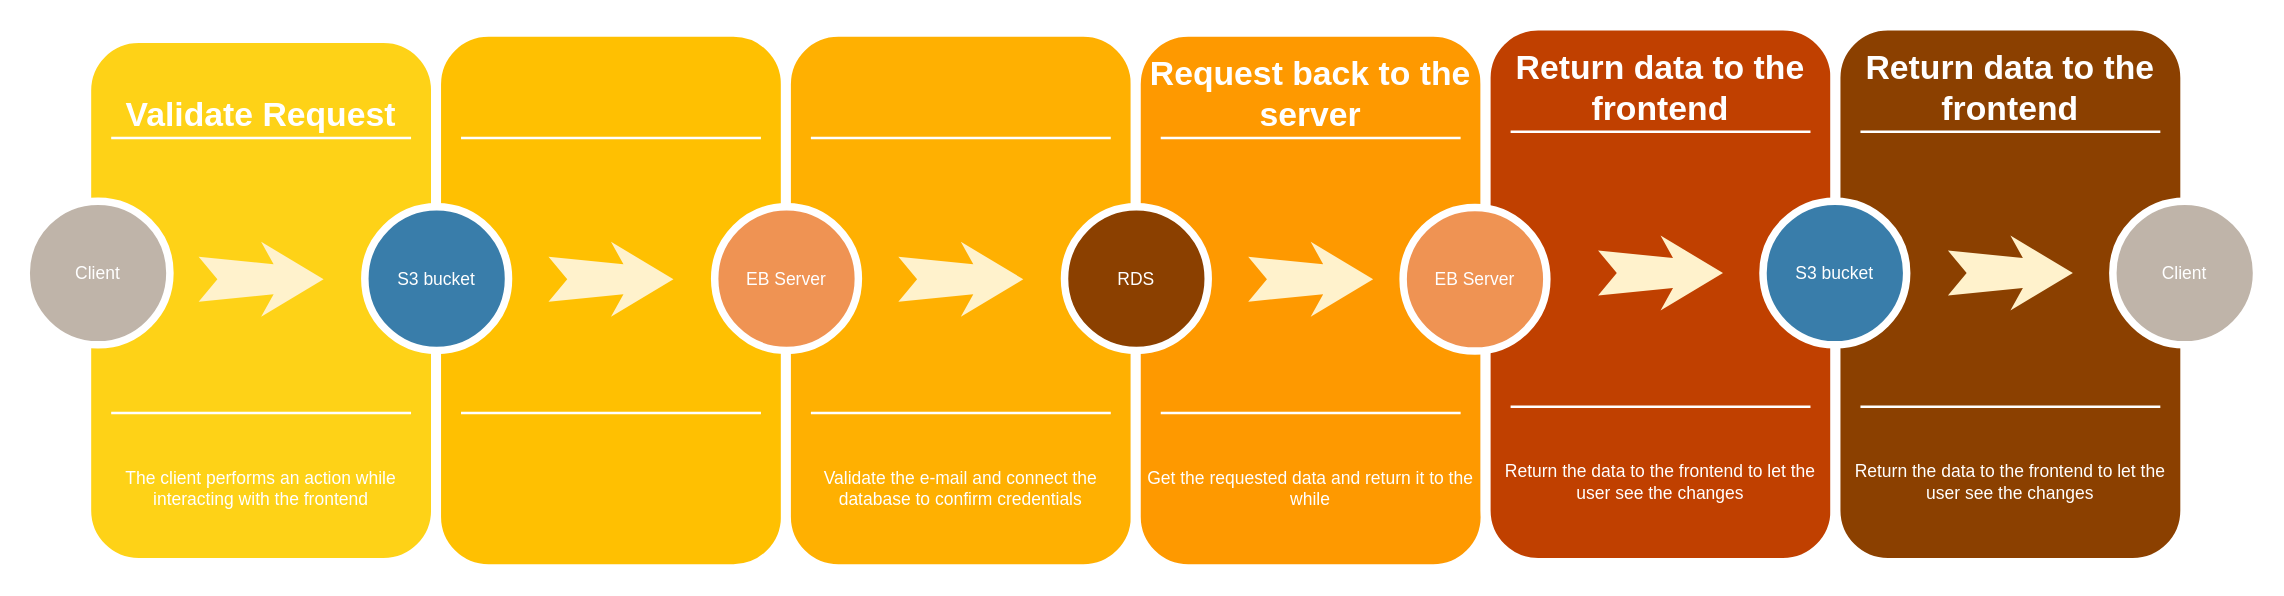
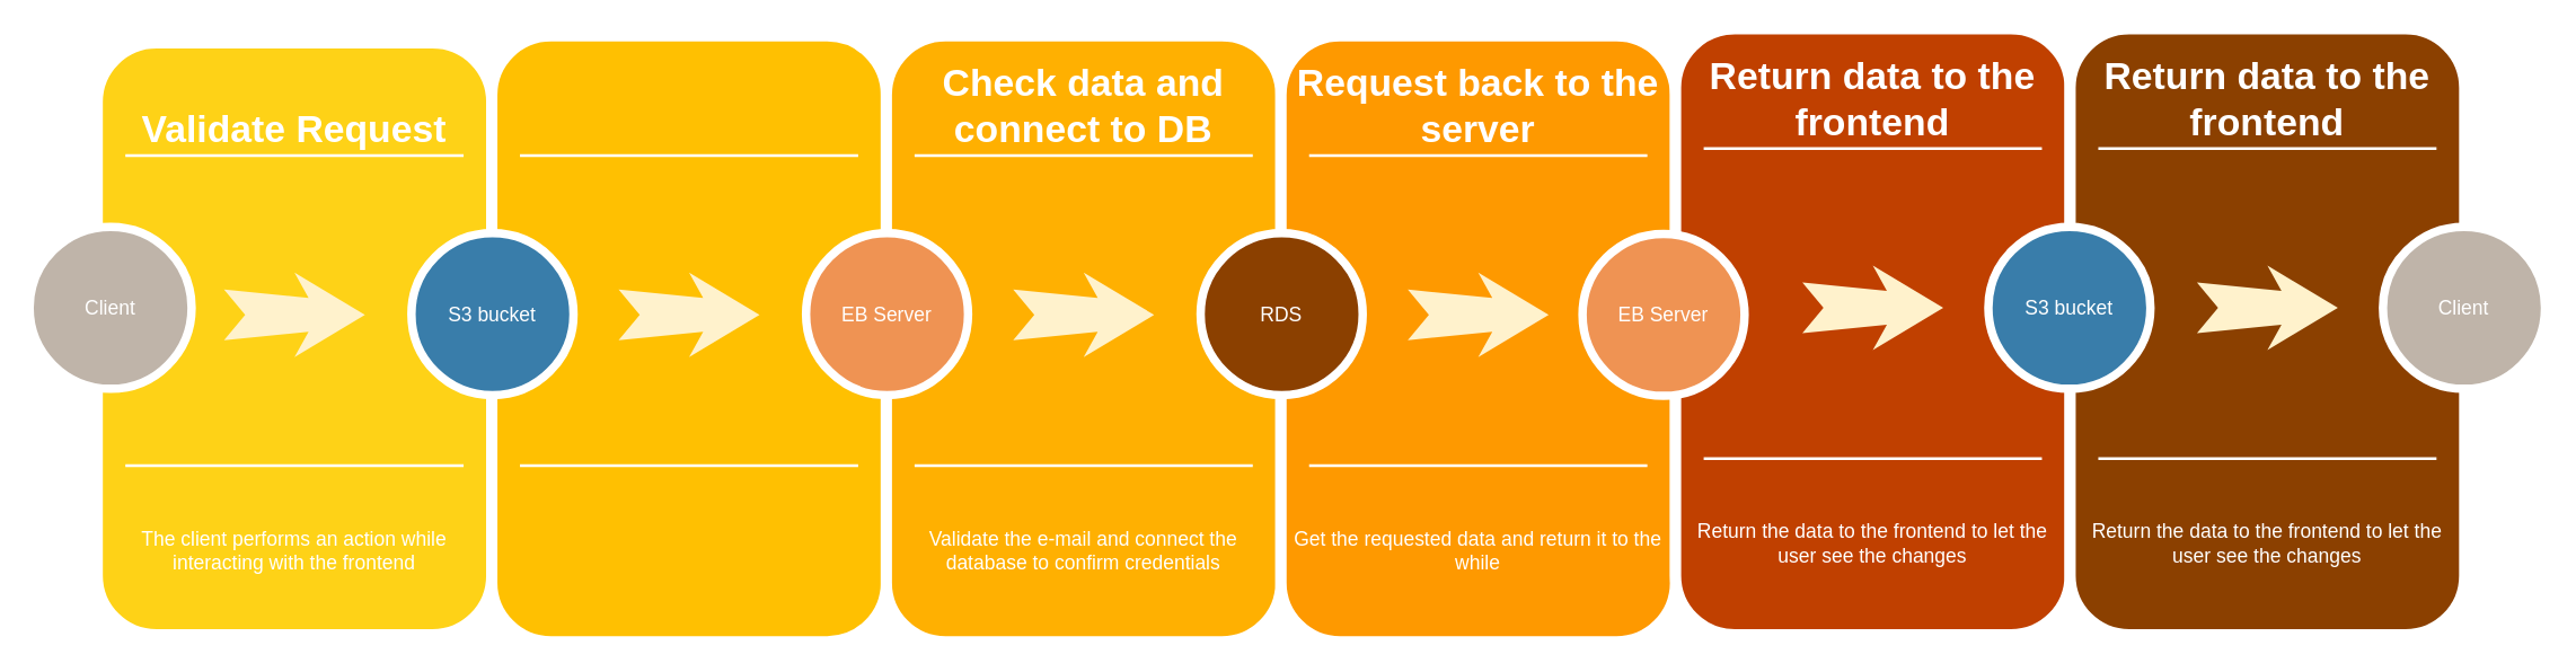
+ <mxCell id="14" value="Check data and connect to DB" style="text;html=1;strokeColor=none;fillColor=none;align=center;verticalAlign=middle;whiteSpace=wrap;rounded=0;shadow=0;fontSize=27;fontColor=#FFFFFF;fontStyle=1" parent="1" vertex="1"><mxGeometry x="628" y="45" width="280" height="60" as="geometry" /></mxCell>
